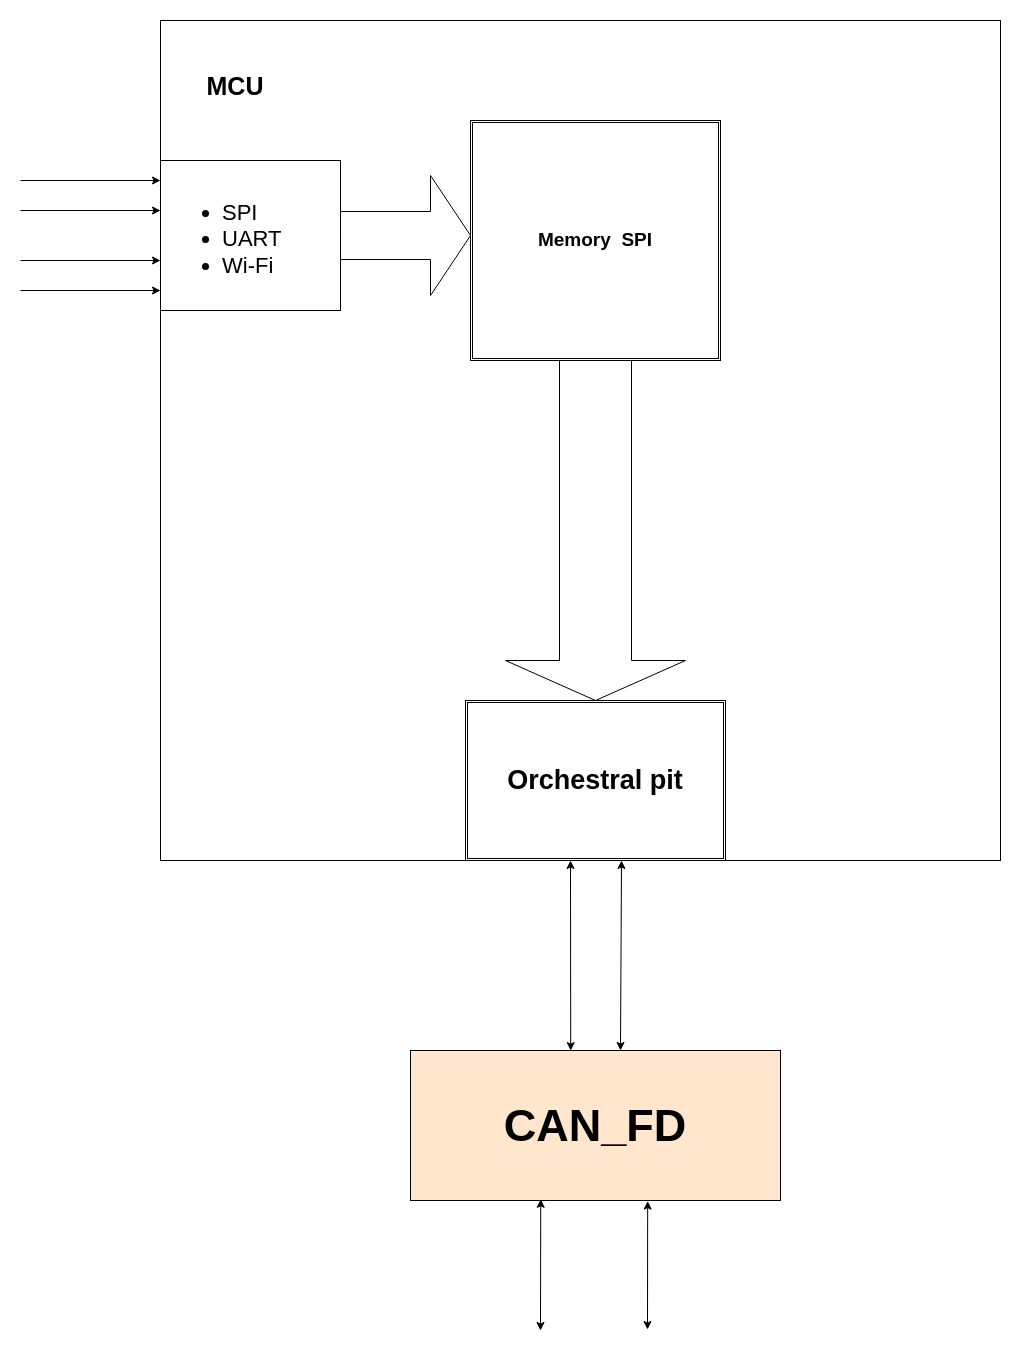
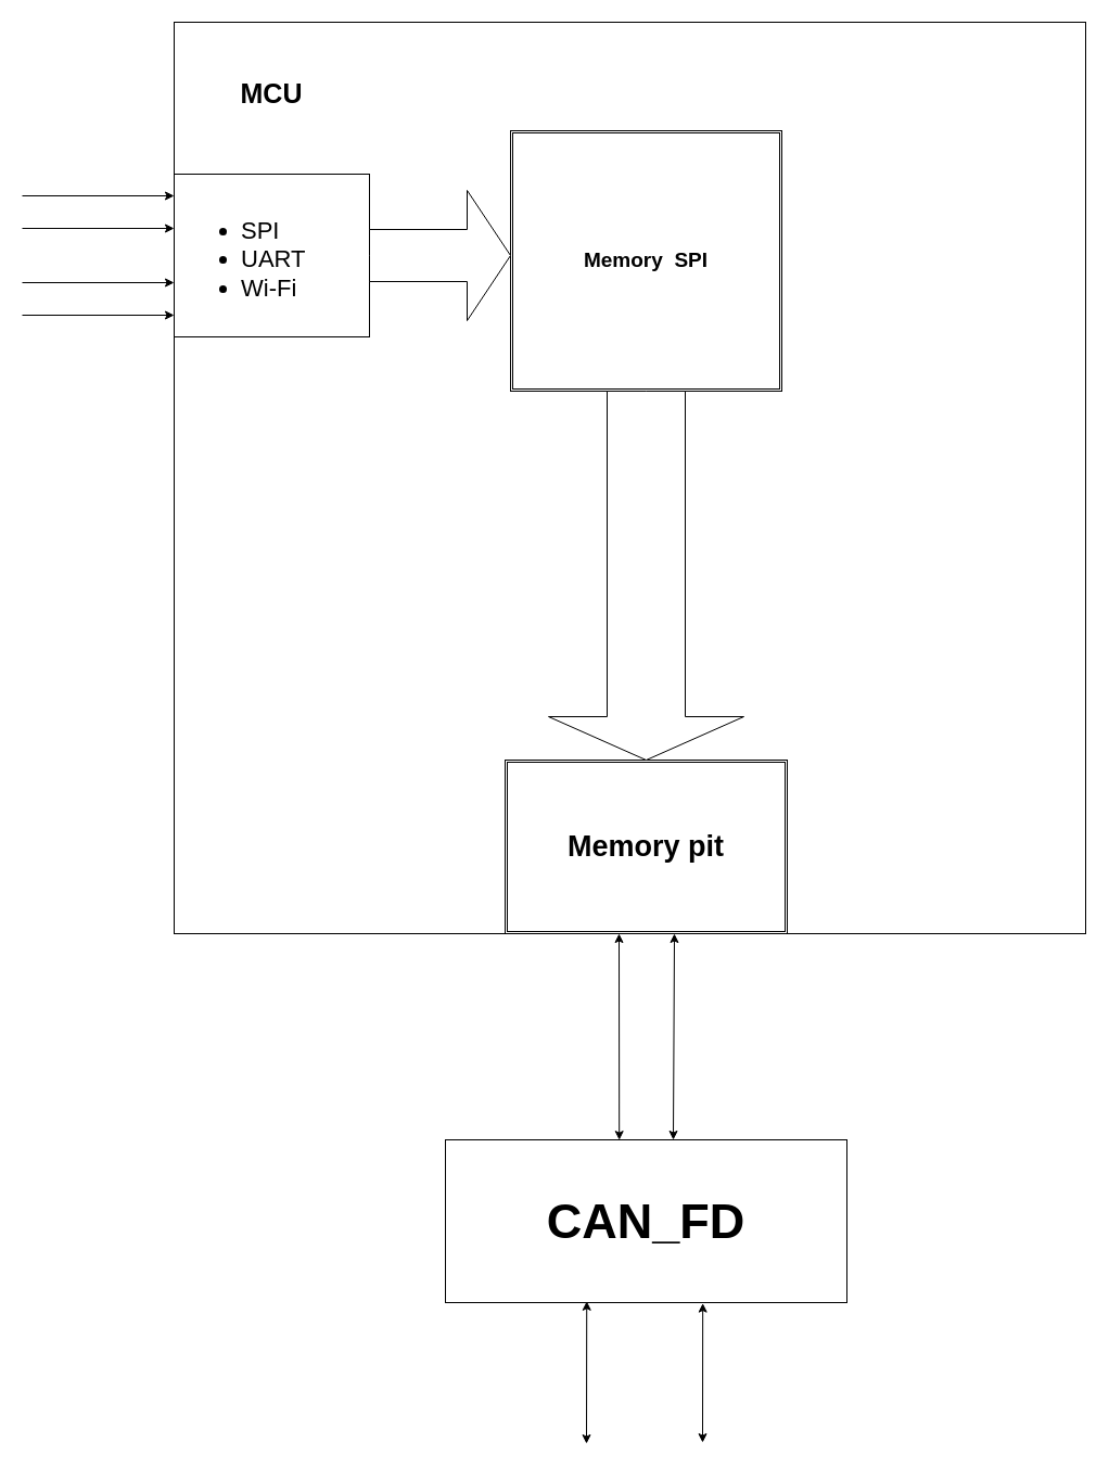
- <mxCell id="3" value="&lt;font style=&quot;font-size: 25px;&quot;&gt;&lt;b&gt;MCU&lt;/b&gt;&lt;/font&gt;" style="text;html=1;strokeColor=none;fillColor=none;align=center;verticalAlign=middle;whiteSpace=wrap;rounded=0;" vertex="1" parent="1"><mxGeometry x="205" y="70" width="60" height="30" as="geometry" /></mxCell>
+ <mxCell id="3" value="&lt;font style=&quot;font-size: 25px;&quot;&gt;&lt;b&gt;MCU&lt;/b&gt;&lt;/font&gt;" style="text;html=1;strokeColor=none;fillColor=none;align=center;verticalAlign=middle;whiteSpace=wrap;rounded=0;" vertex="1" parent="1"><mxGeometry x="220" y="70" width="60" height="30" as="geometry" /></mxCell>
- <mxCell id="7" value="&lt;b&gt;&lt;font style=&quot;font-size: 27px;&quot;&gt;Orchestral pit&lt;/font&gt;&lt;/b&gt;" style="shape=ext;double=1;rounded=0;whiteSpace=wrap;html=1;" vertex="1" parent="1"><mxGeometry x="465" y="700" width="260" height="160" as="geometry" /></mxCell>
+ <mxCell id="7" value="&lt;b&gt;&lt;font style=&quot;font-size: 27px;&quot;&gt;Memory pit&lt;/font&gt;&lt;/b&gt;" style="shape=ext;double=1;rounded=0;whiteSpace=wrap;html=1;" vertex="1" parent="1"><mxGeometry x="465" y="700" width="260" height="160" as="geometry" /></mxCell>
- <mxCell id="14" value="&lt;b&gt;&lt;font style=&quot;font-size: 45px;&quot;&gt;CAN_FD&lt;/font&gt;&lt;/b&gt;" style="rounded=0;whiteSpace=wrap;html=1;fillColor=#ffe6cc;" vertex="1" parent="1"><mxGeometry x="410" y="1050" width="370" height="150" as="geometry" /></mxCell>
+ <mxCell id="14" value="&lt;b&gt;&lt;font style=&quot;font-size: 45px;&quot;&gt;CAN_FD&lt;/font&gt;&lt;/b&gt;" style="rounded=0;whiteSpace=wrap;html=1;" vertex="1" parent="1"><mxGeometry x="410" y="1050" width="370" height="150" as="geometry" /></mxCell>
